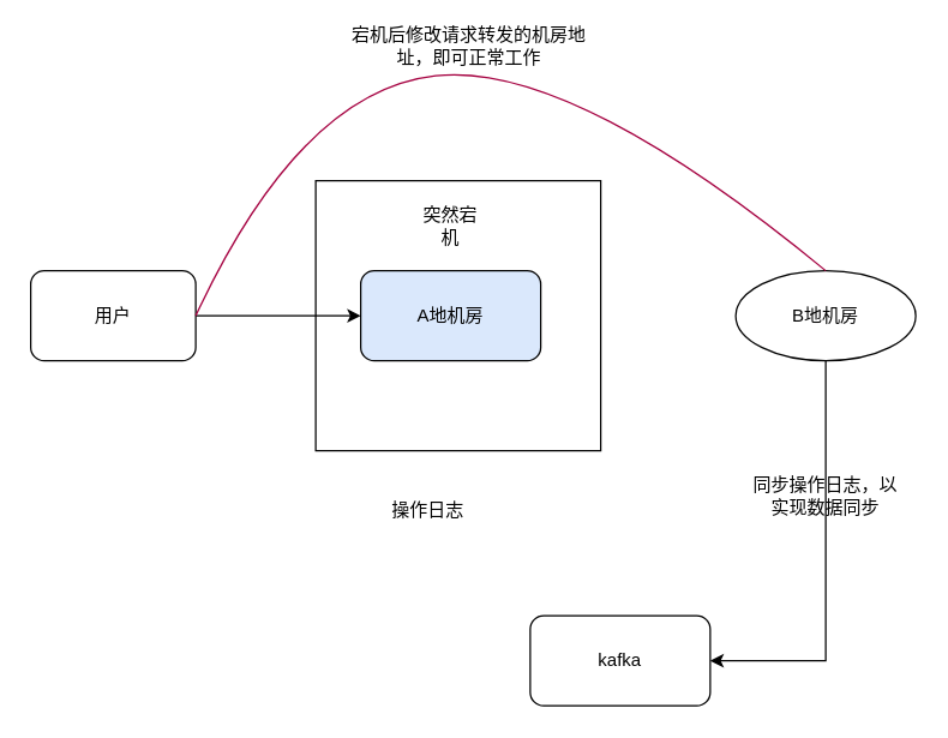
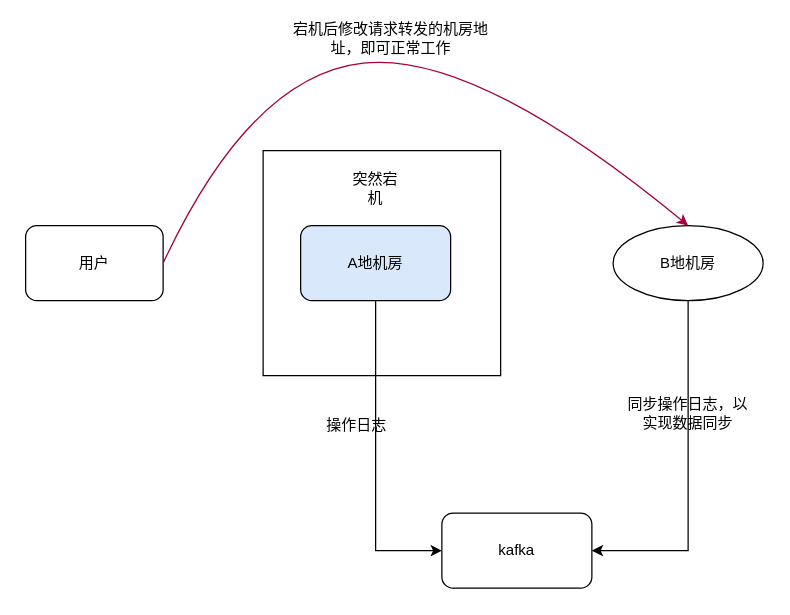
- <mxCell id="13" value="" style="curved=1;endArrow=none;html=1;exitX=1;exitY=0.5;exitDx=0;exitDy=0;entryX=0.5;entryY=0;entryDx=0;entryDy=0;fillColor=#d80073;strokeColor=#A50040;" parent="1" source="4" target="8" edge="1"><mxGeometry width="50" height="50" relative="1" as="geometry"><mxPoint x="150" y="60" as="sourcePoint" /><mxPoint x="200" y="10" as="targetPoint" /><Array as="points"><mxPoint x="200" y="60" /><mxPoint x="380" y="40" /></Array></mxGeometry></mxCell>
+ <mxCell id="13" value="" style="curved=1;endArrow=classic;html=1;exitX=1;exitY=0.5;exitDx=0;exitDy=0;entryX=0.5;entryY=0;entryDx=0;entryDy=0;fillColor=#d80073;strokeColor=#A50040;" parent="1" source="4" target="8" edge="1"><mxGeometry width="50" height="50" relative="1" as="geometry"><mxPoint x="150" y="60" as="sourcePoint" /><mxPoint x="200" y="10" as="targetPoint" /><Array as="points"><mxPoint x="200" y="60" /><mxPoint x="380" y="40" /></Array></mxGeometry></mxCell>
- <mxCell id="3" style="edgeStyle=orthogonalEdgeStyle;rounded=0;orthogonalLoop=1;jettySize=auto;html=1;exitX=1;exitY=0.5;exitDx=0;exitDy=0;" parent="1" source="4" target="6" edge="1"><mxGeometry relative="1" as="geometry" /></mxCell>
+ <mxCell id="5" style="edgeStyle=orthogonalEdgeStyle;rounded=0;orthogonalLoop=1;jettySize=auto;html=1;exitX=0.5;exitY=1;exitDx=0;exitDy=0;entryX=0;entryY=0.5;entryDx=0;entryDy=0;" parent="1" source="6" target="9" edge="1"><mxGeometry relative="1" as="geometry" /></mxCell>
